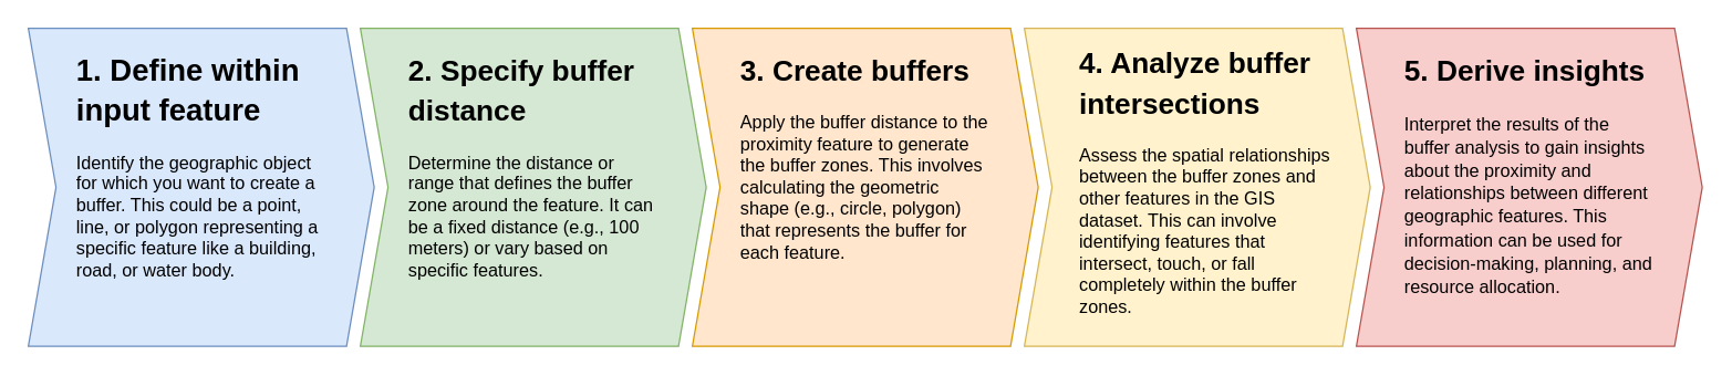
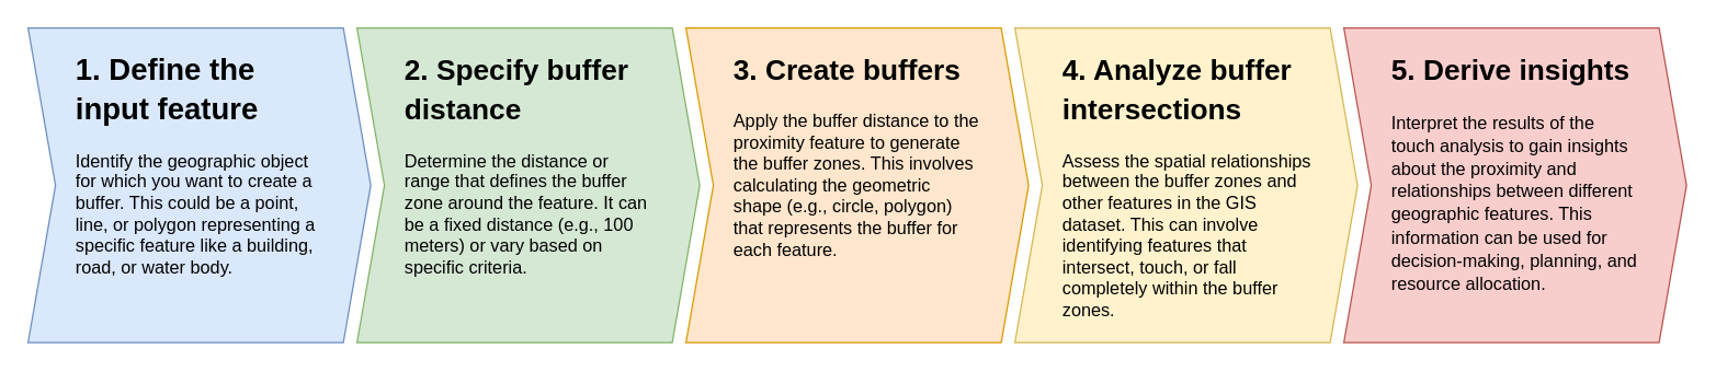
- <mxCell id="3" value="&lt;h1&gt;&lt;font style=&quot;font-size: 23px;&quot;&gt;&lt;font style=&quot;font-size: 22px;&quot;&gt;1. Define within input feature&lt;/font&gt;&lt;/font&gt;&lt;/h1&gt;&lt;p&gt;&lt;font style=&quot;font-size: 13px;&quot;&gt;Identify the geographic object for which you want to create a buffer. This could be a point, line, or polygon representing a specific feature like a building, road, or water body.&lt;/font&gt;&lt;/p&gt;" style="text;html=1;strokeColor=none;fillColor=none;spacing=5;spacingTop=-20;whiteSpace=wrap;overflow=hidden;rounded=0;" vertex="1" parent="1"><mxGeometry x="50" y="30" width="190" height="210" as="geometry" /></mxCell>
+ <mxCell id="3" value="&lt;h1&gt;&lt;font style=&quot;font-size: 23px;&quot;&gt;&lt;font style=&quot;font-size: 22px;&quot;&gt;1. Define the input feature&lt;/font&gt;&lt;/font&gt;&lt;/h1&gt;&lt;p&gt;&lt;font style=&quot;font-size: 13px;&quot;&gt;Identify the geographic object for which you want to create a buffer. This could be a point, line, or polygon representing a specific feature like a building, road, or water body.&lt;/font&gt;&lt;/p&gt;" style="text;html=1;strokeColor=none;fillColor=none;spacing=5;spacingTop=-20;whiteSpace=wrap;overflow=hidden;rounded=0;" vertex="1" parent="1"><mxGeometry x="50" y="30" width="190" height="210" as="geometry" /></mxCell>
- <mxCell id="5" value="&lt;h1&gt;&lt;font style=&quot;font-size: 23px;&quot;&gt;&lt;font style=&quot;font-size: 22px;&quot;&gt;&lt;font style=&quot;font-size: 21px;&quot;&gt;2. Specify buffer distance&lt;/font&gt;&lt;/font&gt;&lt;/font&gt;&lt;/h1&gt;&lt;p&gt;&lt;font style=&quot;font-size: 13px;&quot;&gt;Determine the distance or range that defines the buffer zone around the feature. It can be a fixed distance (e.g., 100 meters) or vary based on specific features.&lt;/font&gt;&lt;/p&gt;" style="text;html=1;strokeColor=none;fillColor=none;spacing=5;spacingTop=-20;whiteSpace=wrap;overflow=hidden;rounded=0;" vertex="1" parent="1"><mxGeometry x="290" y="30" width="190" height="210" as="geometry" /></mxCell>
+ <mxCell id="5" value="&lt;h1&gt;&lt;font style=&quot;font-size: 23px;&quot;&gt;&lt;font style=&quot;font-size: 22px;&quot;&gt;&lt;font style=&quot;font-size: 21px;&quot;&gt;2. Specify buffer distance&lt;/font&gt;&lt;/font&gt;&lt;/font&gt;&lt;/h1&gt;&lt;p&gt;&lt;font style=&quot;font-size: 13px;&quot;&gt;Determine the distance or range that defines the buffer zone around the feature. It can be a fixed distance (e.g., 100 meters) or vary based on specific criteria.&lt;/font&gt;&lt;/p&gt;" style="text;html=1;strokeColor=none;fillColor=none;spacing=5;spacingTop=-20;whiteSpace=wrap;overflow=hidden;rounded=0;" vertex="1" parent="1"><mxGeometry x="290" y="30" width="190" height="210" as="geometry" /></mxCell>
- <mxCell id="11" value="&lt;h1&gt;&lt;font style=&quot;font-size: 21px;&quot;&gt;&lt;font style=&quot;font-size: 21px;&quot;&gt;5. Derive insights&lt;br&gt;&lt;/font&gt;&lt;/font&gt;&lt;/h1&gt;&lt;p&gt;&lt;font style=&quot;font-size: 13px;&quot;&gt;&lt;font style=&quot;font-size: 14px;&quot;&gt;&lt;font style=&quot;font-size: 13px;&quot;&gt;Interpret the results of the buffer analysis to gain insights about the proximity and relationships between different geographic features. This information can be used for decision-making, planning, and resource allocation.&lt;/font&gt;&lt;/font&gt;&lt;/font&gt;&lt;/p&gt;" style="text;html=1;strokeColor=none;fillColor=none;spacing=5;spacingTop=-20;whiteSpace=wrap;overflow=hidden;rounded=0;" vertex="1" parent="1"><mxGeometry x="1010" y="30" width="190" height="210" as="geometry" /></mxCell>
+ <mxCell id="11" value="&lt;h1&gt;&lt;font style=&quot;font-size: 21px;&quot;&gt;&lt;font style=&quot;font-size: 21px;&quot;&gt;5. Derive insights&lt;br&gt;&lt;/font&gt;&lt;/font&gt;&lt;/h1&gt;&lt;p&gt;&lt;font style=&quot;font-size: 13px;&quot;&gt;&lt;font style=&quot;font-size: 14px;&quot;&gt;&lt;font style=&quot;font-size: 13px;&quot;&gt;Interpret the results of the touch analysis to gain insights about the proximity and relationships between different geographic features. This information can be used for decision-making, planning, and resource allocation.&lt;/font&gt;&lt;/font&gt;&lt;/font&gt;&lt;/p&gt;" style="text;html=1;strokeColor=none;fillColor=none;spacing=5;spacingTop=-20;whiteSpace=wrap;overflow=hidden;rounded=0;" vertex="1" parent="1"><mxGeometry x="1010" y="30" width="190" height="210" as="geometry" /></mxCell>
- <mxCell id="9" value="&lt;h1&gt;&lt;font style=&quot;font-size: 23px;&quot;&gt;&lt;font style=&quot;font-size: 22px;&quot;&gt;&lt;font style=&quot;font-size: 21px;&quot;&gt;4. Analyze buffer intersections&lt;/font&gt;&lt;/font&gt;&lt;/font&gt;&lt;br&gt;&lt;/h1&gt;&lt;p&gt;&lt;font style=&quot;font-size: 13px;&quot;&gt;Assess the spatial relationships between the buffer zones and other features in the GIS dataset. This can involve identifying features that intersect, touch, or fall completely within the buffer zones.&lt;/font&gt;&lt;/p&gt;" style="text;html=1;strokeColor=none;fillColor=none;spacing=5;spacingTop=-20;whiteSpace=wrap;overflow=hidden;rounded=0;" vertex="1" parent="1"><mxGeometry x="775" y="25" width="190" height="210" as="geometry" /></mxCell>
+ <mxCell id="9" value="&lt;h1&gt;&lt;font style=&quot;font-size: 23px;&quot;&gt;&lt;font style=&quot;font-size: 22px;&quot;&gt;&lt;font style=&quot;font-size: 21px;&quot;&gt;4. Analyze buffer intersections&lt;/font&gt;&lt;/font&gt;&lt;/font&gt;&lt;br&gt;&lt;/h1&gt;&lt;p&gt;&lt;font style=&quot;font-size: 13px;&quot;&gt;Assess the spatial relationships between the buffer zones and other features in the GIS dataset. This can involve identifying features that intersect, touch, or fall completely within the buffer zones.&lt;/font&gt;&lt;/p&gt;" style="text;html=1;strokeColor=none;fillColor=none;spacing=5;spacingTop=-20;whiteSpace=wrap;overflow=hidden;rounded=0;" vertex="1" parent="1"><mxGeometry x="770" y="30" width="190" height="210" as="geometry" /></mxCell>
